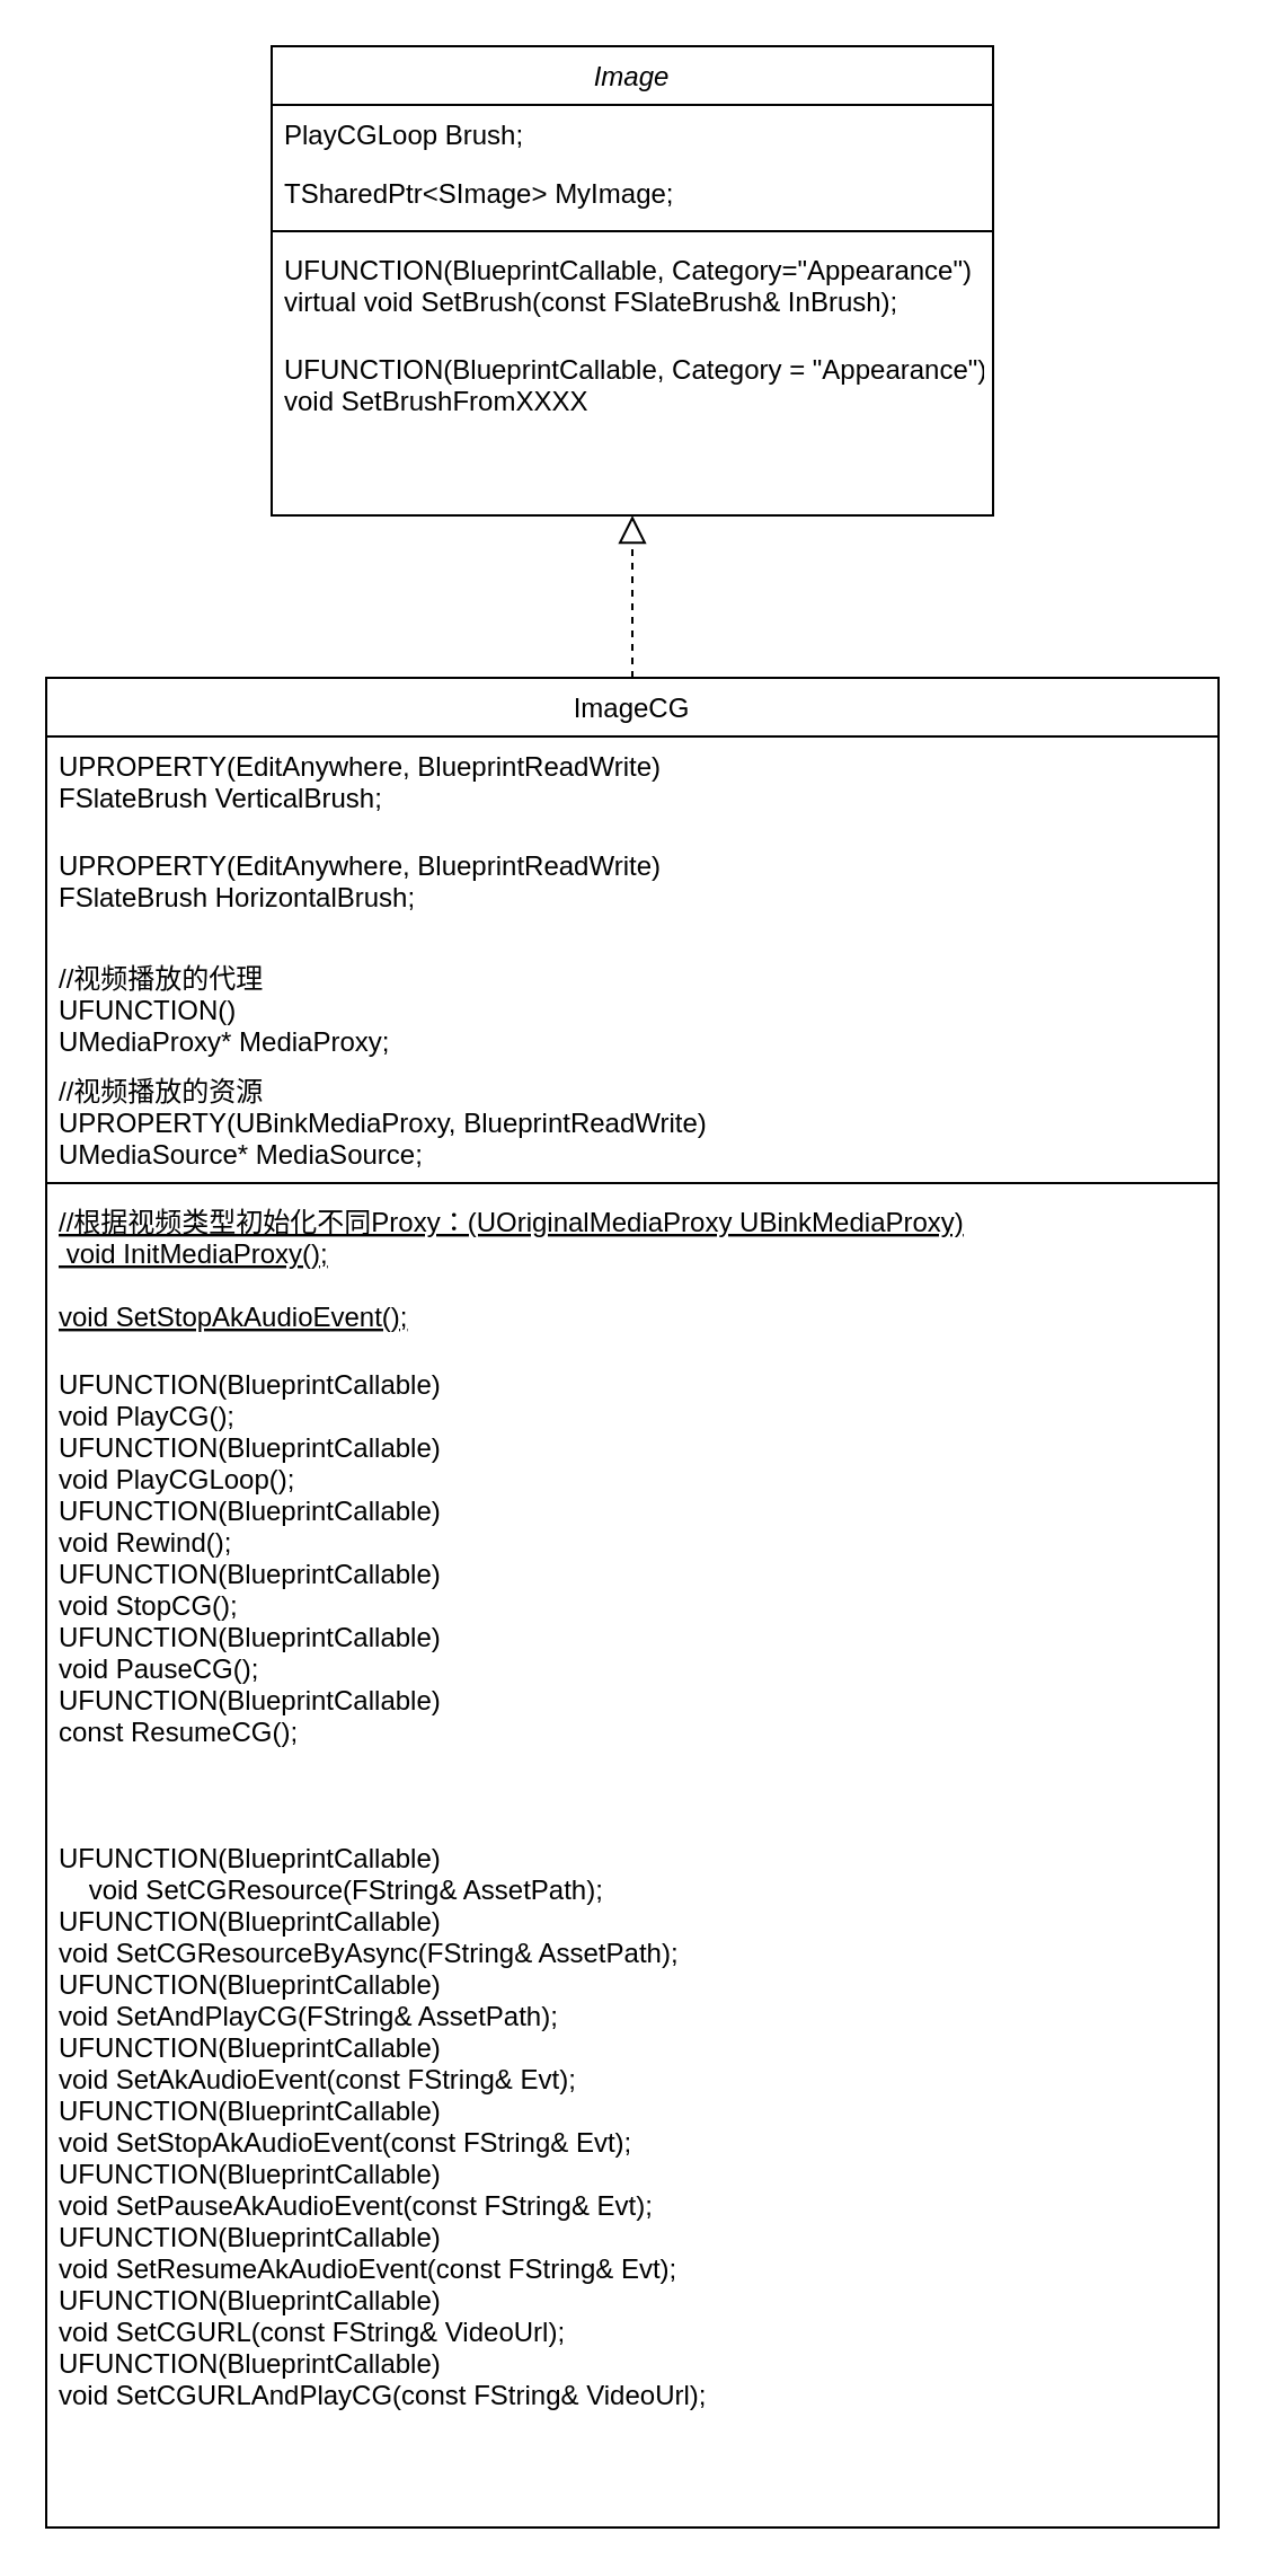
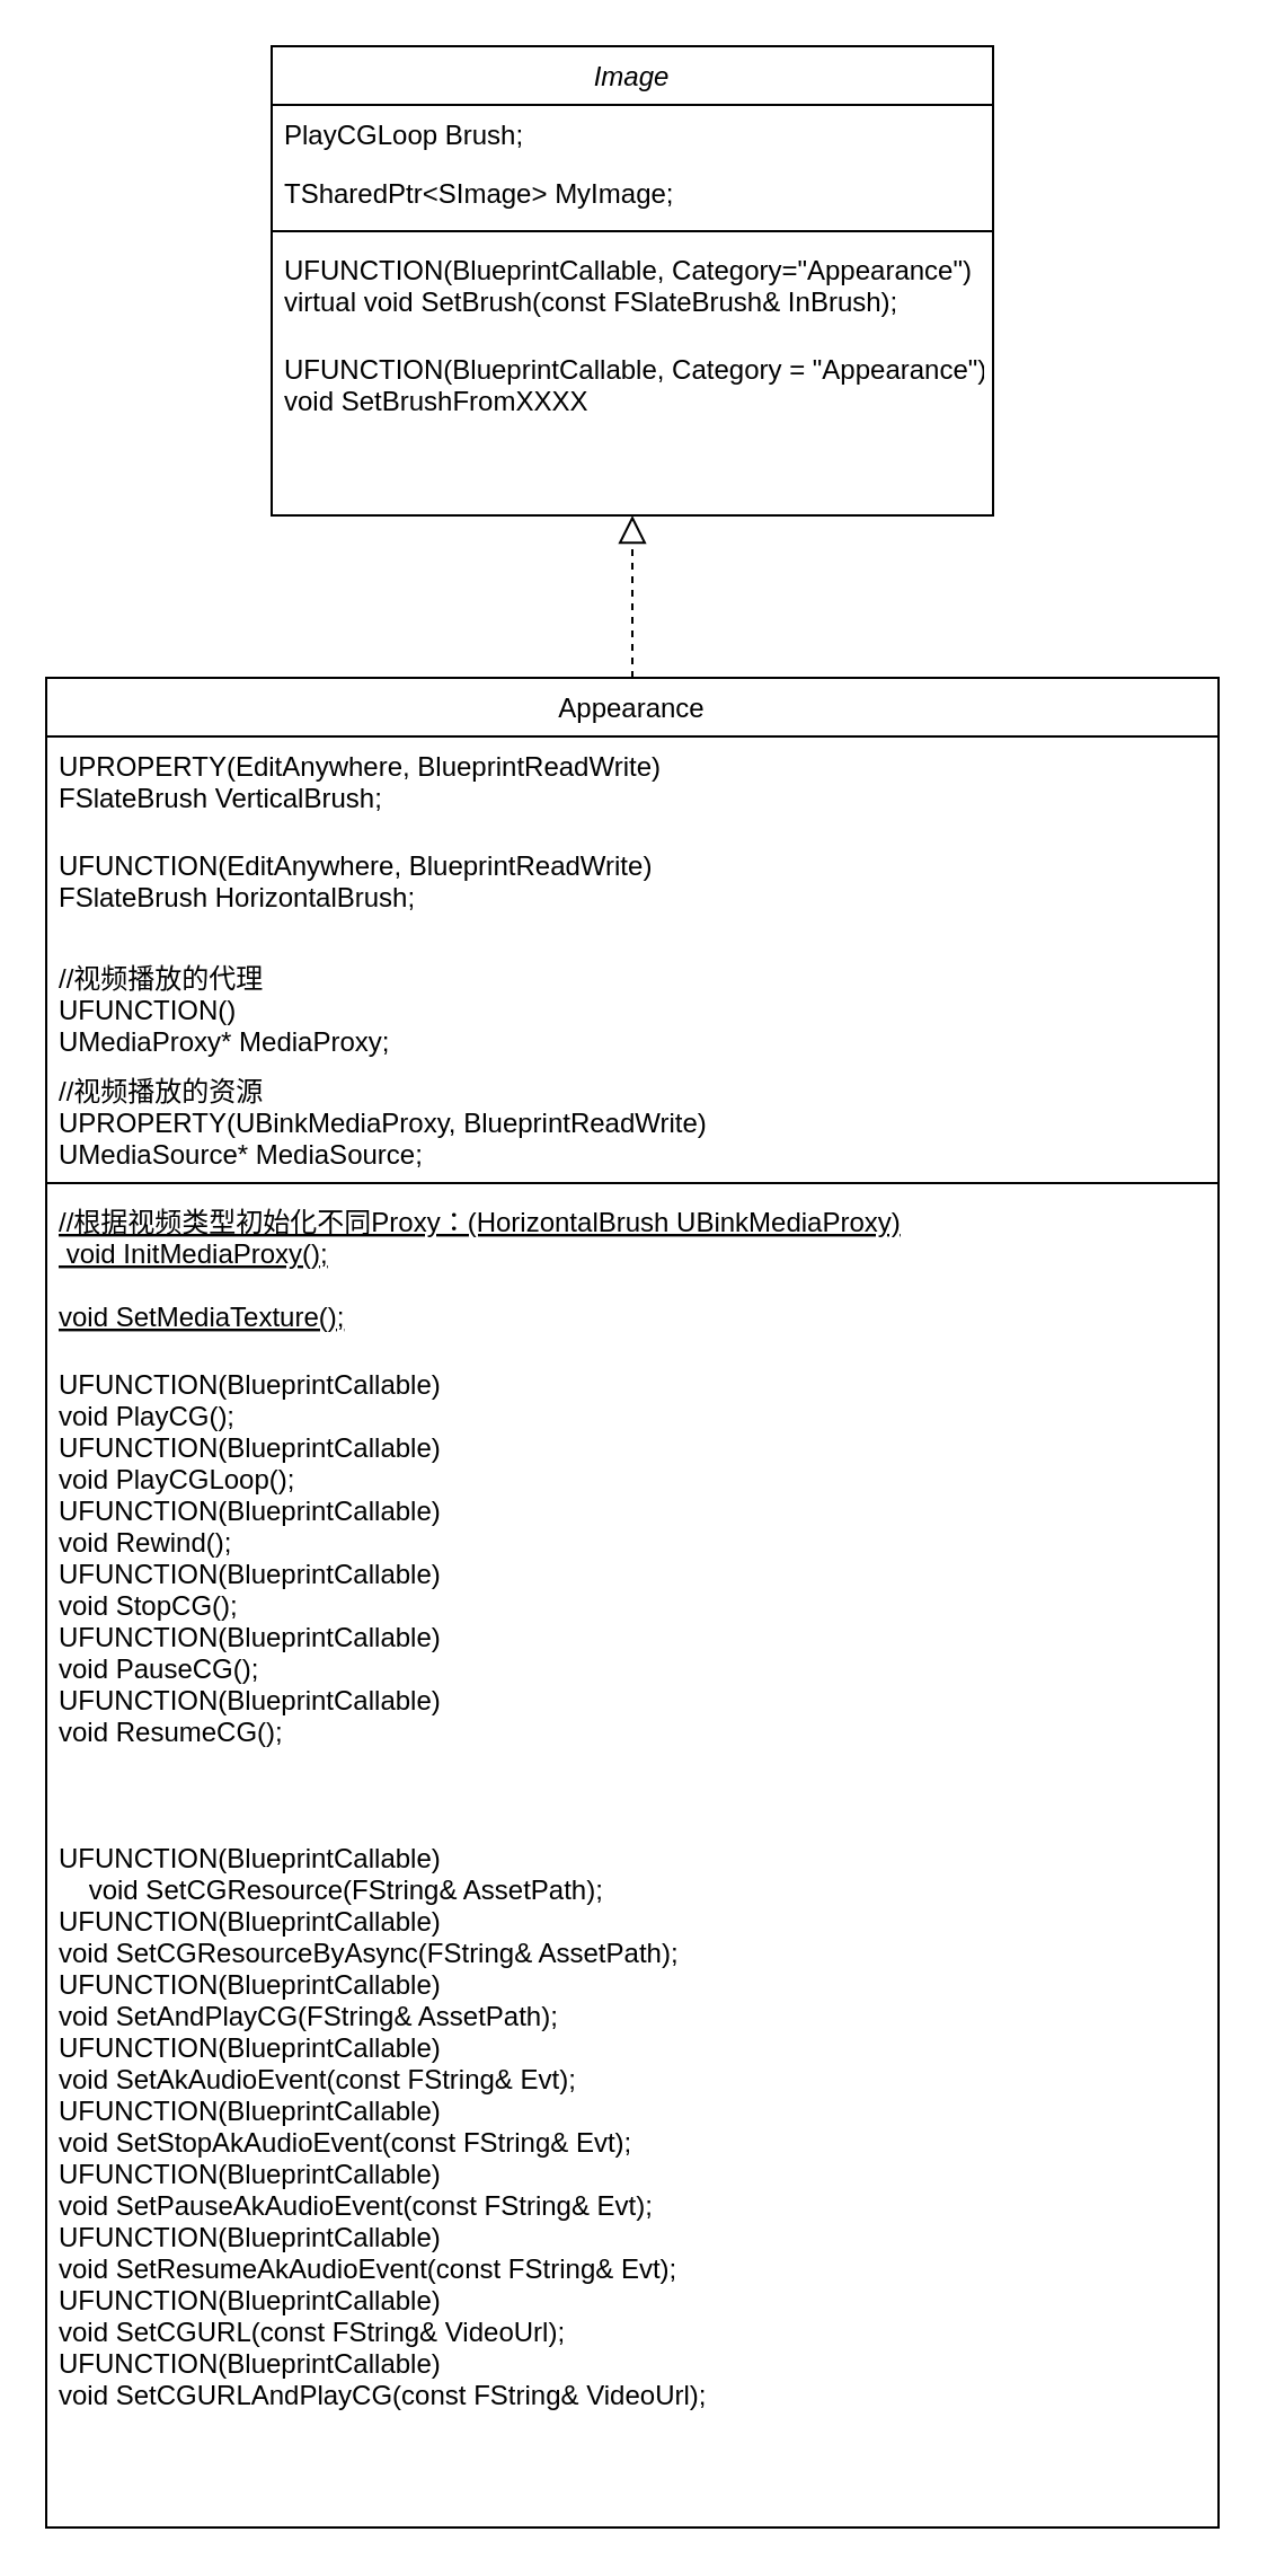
- <mxCell id="8" value="ImageCG" style="swimlane;fontStyle=0;align=center;verticalAlign=top;childLayout=stackLayout;horizontal=1;startSize=26;horizontalStack=0;resizeParent=1;resizeLast=0;collapsible=1;marginBottom=0;rounded=0;shadow=0;strokeWidth=1;" parent="1" vertex="1"><mxGeometry x="20" y="300" width="520" height="820" as="geometry"><mxRectangle x="130" y="380" width="160" height="26" as="alternateBounds" /></mxGeometry></mxCell>
+ <mxCell id="8" value="Appearance" style="swimlane;fontStyle=0;align=center;verticalAlign=top;childLayout=stackLayout;horizontal=1;startSize=26;horizontalStack=0;resizeParent=1;resizeLast=0;collapsible=1;marginBottom=0;rounded=0;shadow=0;strokeWidth=1;" parent="1" vertex="1"><mxGeometry x="20" y="300" width="520" height="820" as="geometry"><mxRectangle x="130" y="380" width="160" height="26" as="alternateBounds" /></mxGeometry></mxCell>
- <mxCell id="10" value=" UPROPERTY(EditAnywhere, BlueprintReadWrite)&#10; FSlateBrush HorizontalBrush;" style="text;align=left;verticalAlign=top;spacingLeft=4;spacingRight=4;overflow=hidden;rotatable=0;points=[[0,0.5],[1,0.5]];portConstraint=eastwest;rounded=0;shadow=0;html=0;" parent="8" vertex="1"><mxGeometry y="70" width="520" height="50" as="geometry" /></mxCell>
+ <mxCell id="10" value=" UFUNCTION(EditAnywhere, BlueprintReadWrite)&#10; FSlateBrush HorizontalBrush;" style="text;align=left;verticalAlign=top;spacingLeft=4;spacingRight=4;overflow=hidden;rotatable=0;points=[[0,0.5],[1,0.5]];portConstraint=eastwest;rounded=0;shadow=0;html=0;" parent="8" vertex="1"><mxGeometry y="70" width="520" height="50" as="geometry" /></mxCell>
- <mxCell id="14" value="//根据视频类型初始化不同Proxy：(UOriginalMediaProxy UBinkMediaProxy)&#10; void InitMediaProxy();" style="text;align=left;verticalAlign=top;spacingLeft=4;spacingRight=4;overflow=hidden;rotatable=0;points=[[0,0.5],[1,0.5]];portConstraint=eastwest;fontStyle=4" parent="8" vertex="1"><mxGeometry y="228" width="520" height="42" as="geometry" /></mxCell>
+ <mxCell id="14" value="//根据视频类型初始化不同Proxy：(HorizontalBrush UBinkMediaProxy)&#10; void InitMediaProxy();" style="text;align=left;verticalAlign=top;spacingLeft=4;spacingRight=4;overflow=hidden;rotatable=0;points=[[0,0.5],[1,0.5]];portConstraint=eastwest;fontStyle=4" parent="8" vertex="1"><mxGeometry y="228" width="520" height="42" as="geometry" /></mxCell>
- <mxCell id="15" value=" void SetStopAkAudioEvent();" style="text;align=left;verticalAlign=top;spacingLeft=4;spacingRight=4;overflow=hidden;rotatable=0;points=[[0,0.5],[1,0.5]];portConstraint=eastwest;fontStyle=4" vertex="1" parent="8"><mxGeometry y="270" width="520" height="30" as="geometry" /></mxCell>
+ <mxCell id="15" value=" void SetMediaTexture();" style="text;align=left;verticalAlign=top;spacingLeft=4;spacingRight=4;overflow=hidden;rotatable=0;points=[[0,0.5],[1,0.5]];portConstraint=eastwest;fontStyle=4" vertex="1" parent="8"><mxGeometry y="270" width="520" height="30" as="geometry" /></mxCell>
- <mxCell id="16" value=" UFUNCTION(BlueprintCallable)&#10; void PlayCG();&#10; UFUNCTION(BlueprintCallable)&#10; void PlayCGLoop();&#10; UFUNCTION(BlueprintCallable)&#10; void Rewind();&#10; UFUNCTION(BlueprintCallable)&#10; void StopCG();&#10; UFUNCTION(BlueprintCallable)&#10; void PauseCG();&#10; UFUNCTION(BlueprintCallable)&#10; const ResumeCG();" style="text;align=left;verticalAlign=top;spacingLeft=4;spacingRight=4;overflow=hidden;rotatable=0;points=[[0,0.5],[1,0.5]];portConstraint=eastwest;" parent="8" vertex="1"><mxGeometry y="300" width="520" height="210" as="geometry" /></mxCell>
+ <mxCell id="16" value=" UFUNCTION(BlueprintCallable)&#10; void PlayCG();&#10; UFUNCTION(BlueprintCallable)&#10; void PlayCGLoop();&#10; UFUNCTION(BlueprintCallable)&#10; void Rewind();&#10; UFUNCTION(BlueprintCallable)&#10; void StopCG();&#10; UFUNCTION(BlueprintCallable)&#10; void PauseCG();&#10; UFUNCTION(BlueprintCallable)&#10; void ResumeCG();" style="text;align=left;verticalAlign=top;spacingLeft=4;spacingRight=4;overflow=hidden;rotatable=0;points=[[0,0.5],[1,0.5]];portConstraint=eastwest;" parent="8" vertex="1"><mxGeometry y="300" width="520" height="210" as="geometry" /></mxCell>
